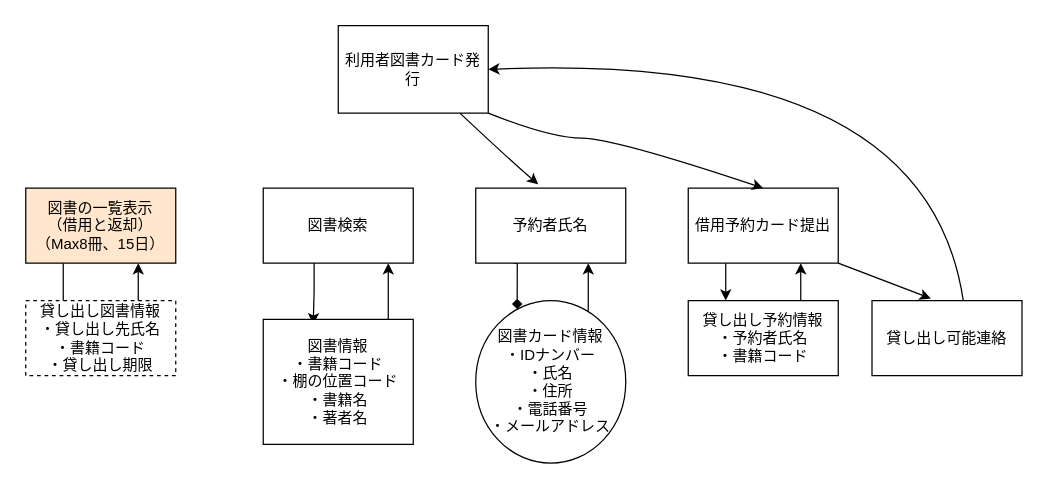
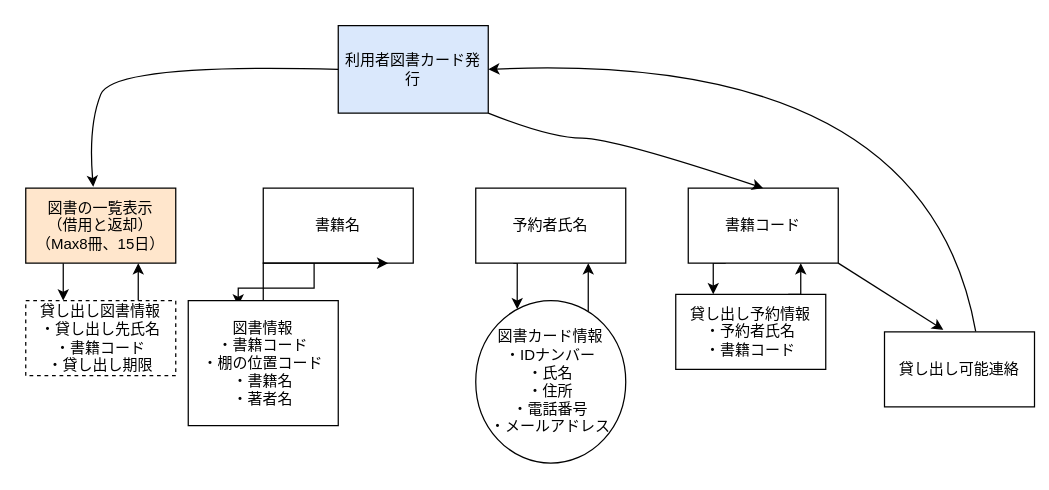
- <mxCell id="2" value="利用者図書カード発行" style="rounded=0;whiteSpace=wrap;html=1;" vertex="1" parent="1"><mxGeometry x="270" y="20" width="120" height="70" as="geometry" /></mxCell>
+ <mxCell id="2" value="利用者図書カード発行" style="rounded=0;whiteSpace=wrap;html=1;fillColor=#dae8fc;" vertex="1" parent="1"><mxGeometry x="270" y="20" width="120" height="70" as="geometry" /></mxCell>
+ <mxCell id="11" value="" style="curved=1;endArrow=classic;html=1;rounded=0;entryX=0.45;entryY=-0.017;entryDx=0;entryDy=0;entryPerimeter=0;exitX=0;exitY=0.5;exitDx=0;exitDy=0;" edge="1" parent="1" source="2" target="4"><mxGeometry width="50" height="50" relative="1" as="geometry"><mxPoint x="110" y="280" as="sourcePoint" /><mxPoint x="160" y="230" as="targetPoint" /><Array as="points"><mxPoint x="90" y="50" /><mxPoint x="70" y="100" /></Array></mxGeometry></mxCell>
- <mxCell id="22" value="" style="curved=1;endArrow=classic;html=1;rounded=0;entryX=0.417;entryY=-0.05;entryDx=0;entryDy=0;entryPerimeter=0;" edge="1" parent="1" source="2" target="13"><mxGeometry width="50" height="50" relative="1" as="geometry"><mxPoint x="380" y="240" as="sourcePoint" /><mxPoint x="430" y="190" as="targetPoint" /><Array as="points"><mxPoint x="410" y="130" /></Array></mxGeometry></mxCell>
- <mxCell id="8" value="図書検索" style="whiteSpace=wrap;html=1;" vertex="1" parent="1"><mxGeometry x="210" y="150" width="120" height="60" as="geometry" /></mxCell>
+ <mxCell id="8" value="書籍名" style="whiteSpace=wrap;html=1;" vertex="1" parent="1"><mxGeometry x="210" y="150" width="120" height="60" as="geometry" /></mxCell>
- <mxCell id="17" value="借用予約カード提出" style="whiteSpace=wrap;html=1;" vertex="1" parent="1"><mxGeometry x="550" y="150" width="120" height="60" as="geometry" /></mxCell>
+ <mxCell id="17" value="書籍コード" style="whiteSpace=wrap;html=1;" vertex="1" parent="1"><mxGeometry x="550" y="150" width="120" height="60" as="geometry" /></mxCell>
- <mxCell id="3" value="" style="edgeStyle=orthogonalEdgeStyle;rounded=0;orthogonalLoop=1;jettySize=auto;html=1;endArrow=none;" edge="1" parent="1" source="4" target="6"><mxGeometry relative="1" as="geometry"><Array as="points"><mxPoint x="50" y="220" /><mxPoint x="50" y="220" /></Array></mxGeometry></mxCell>
+ <mxCell id="3" value="" style="edgeStyle=orthogonalEdgeStyle;rounded=0;orthogonalLoop=1;jettySize=auto;html=1;" edge="1" parent="1" source="4" target="6"><mxGeometry relative="1" as="geometry"><Array as="points"><mxPoint x="50" y="220" /><mxPoint x="50" y="220" /></Array></mxGeometry></mxCell>
- <mxCell id="12" style="edgeStyle=orthogonalEdgeStyle;rounded=0;orthogonalLoop=1;jettySize=auto;html=1;entryX=0.25;entryY=0;entryDx=0;entryDy=0;exitX=0.25;exitY=1;exitDx=0;exitDy=0;endArrow=diamond;" edge="1" parent="1" source="13" target="15"><mxGeometry relative="1" as="geometry"><Array as="points" /></mxGeometry></mxCell>
+ <mxCell id="12" style="edgeStyle=orthogonalEdgeStyle;rounded=0;orthogonalLoop=1;jettySize=auto;html=1;entryX=0.25;entryY=0;entryDx=0;entryDy=0;exitX=0.25;exitY=1;exitDx=0;exitDy=0;" edge="1" parent="1" source="13" target="15"><mxGeometry relative="1" as="geometry"><Array as="points" /></mxGeometry></mxCell>
- <mxCell id="19" value="貸し出し予約情報&lt;div&gt;・予約者氏名&lt;/div&gt;&lt;div&gt;・書籍コード&lt;/div&gt;" style="whiteSpace=wrap;html=1;" vertex="1" parent="1"><mxGeometry x="550" y="240" width="120" height="60" as="geometry" /></mxCell>
+ <mxCell id="19" value="貸し出し予約情報&lt;div&gt;・予約者氏名&lt;/div&gt;&lt;div&gt;・書籍コード&lt;/div&gt;" style="whiteSpace=wrap;html=1;" vertex="1" parent="1"><mxGeometry x="540" y="235" width="120" height="60" as="geometry" /></mxCell>
- <mxCell id="20" value="貸し出し可能連絡" style="whiteSpace=wrap;html=1;" vertex="1" parent="1"><mxGeometry x="697" y="240" width="120" height="60" as="geometry" /></mxCell>
+ <mxCell id="20" value="貸し出し可能連絡" style="whiteSpace=wrap;html=1;" vertex="1" parent="1"><mxGeometry x="707" y="265" width="120" height="60" as="geometry" /></mxCell>
- <mxCell id="10" value="図書情報&lt;div&gt;・書籍コード&lt;/div&gt;&lt;div&gt;・棚の位置コード&lt;/div&gt;&lt;div&gt;・書籍名&lt;/div&gt;&lt;div&gt;・著者名&lt;/div&gt;" style="whiteSpace=wrap;html=1;" vertex="1" parent="1"><mxGeometry x="210" y="255" width="120" height="100" as="geometry" /></mxCell>
+ <mxCell id="10" value="図書情報&lt;div&gt;・書籍コード&lt;/div&gt;&lt;div&gt;・棚の位置コード&lt;/div&gt;&lt;div&gt;・書籍名&lt;/div&gt;&lt;div&gt;・著者名&lt;/div&gt;" style="whiteSpace=wrap;html=1;" vertex="1" parent="1"><mxGeometry x="150" y="240" width="120" height="100" as="geometry" /></mxCell>
